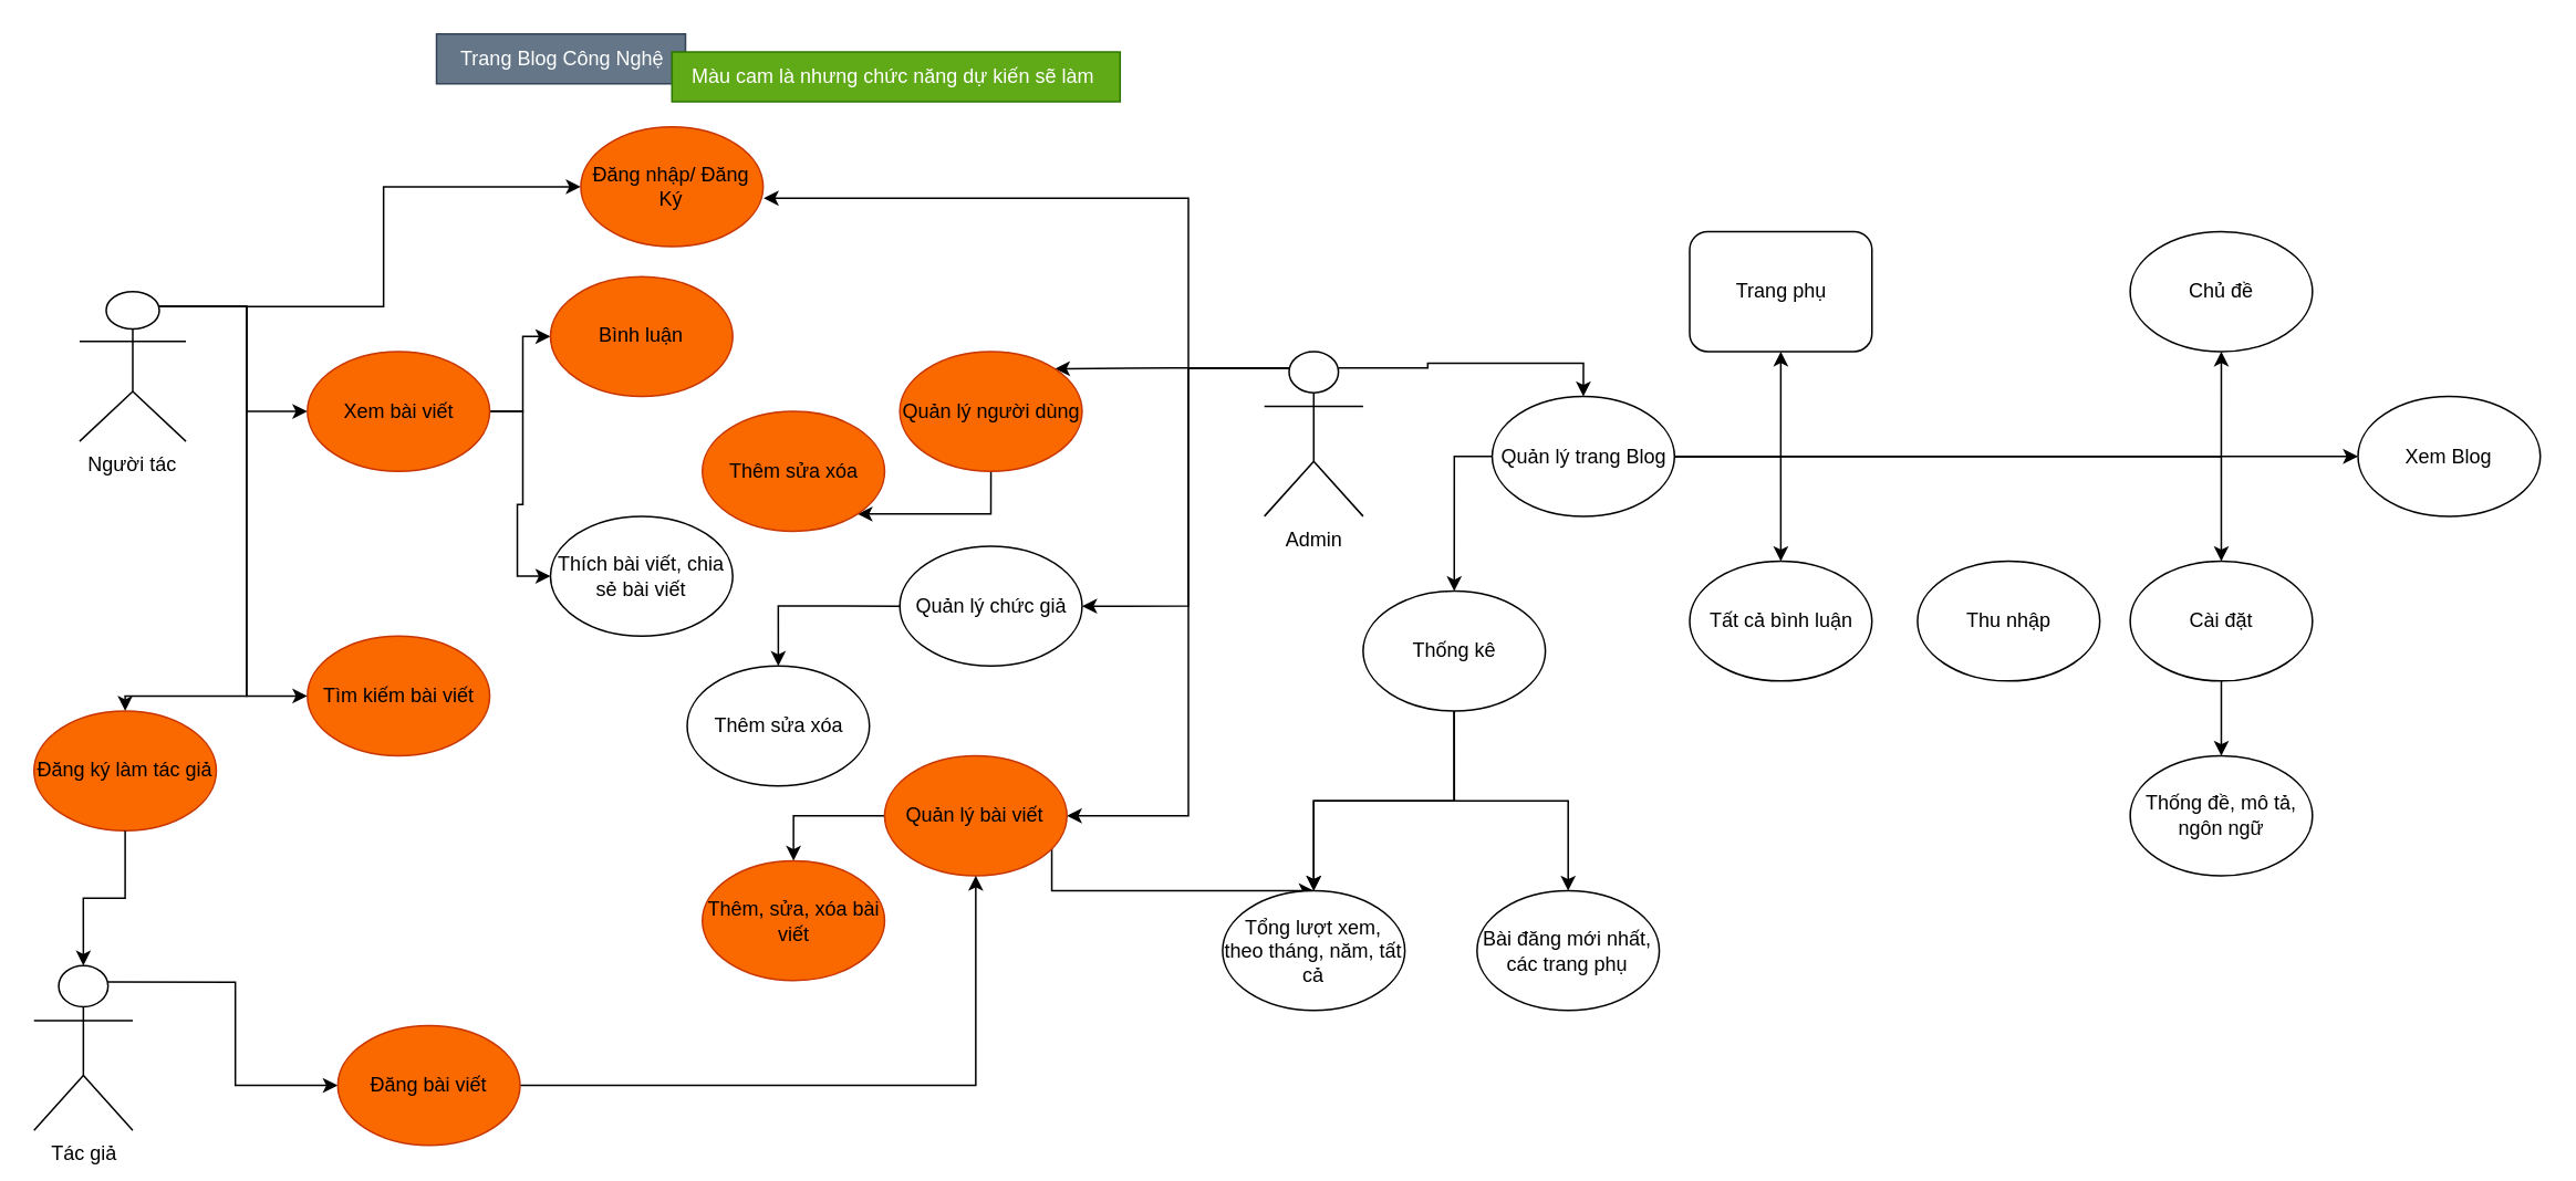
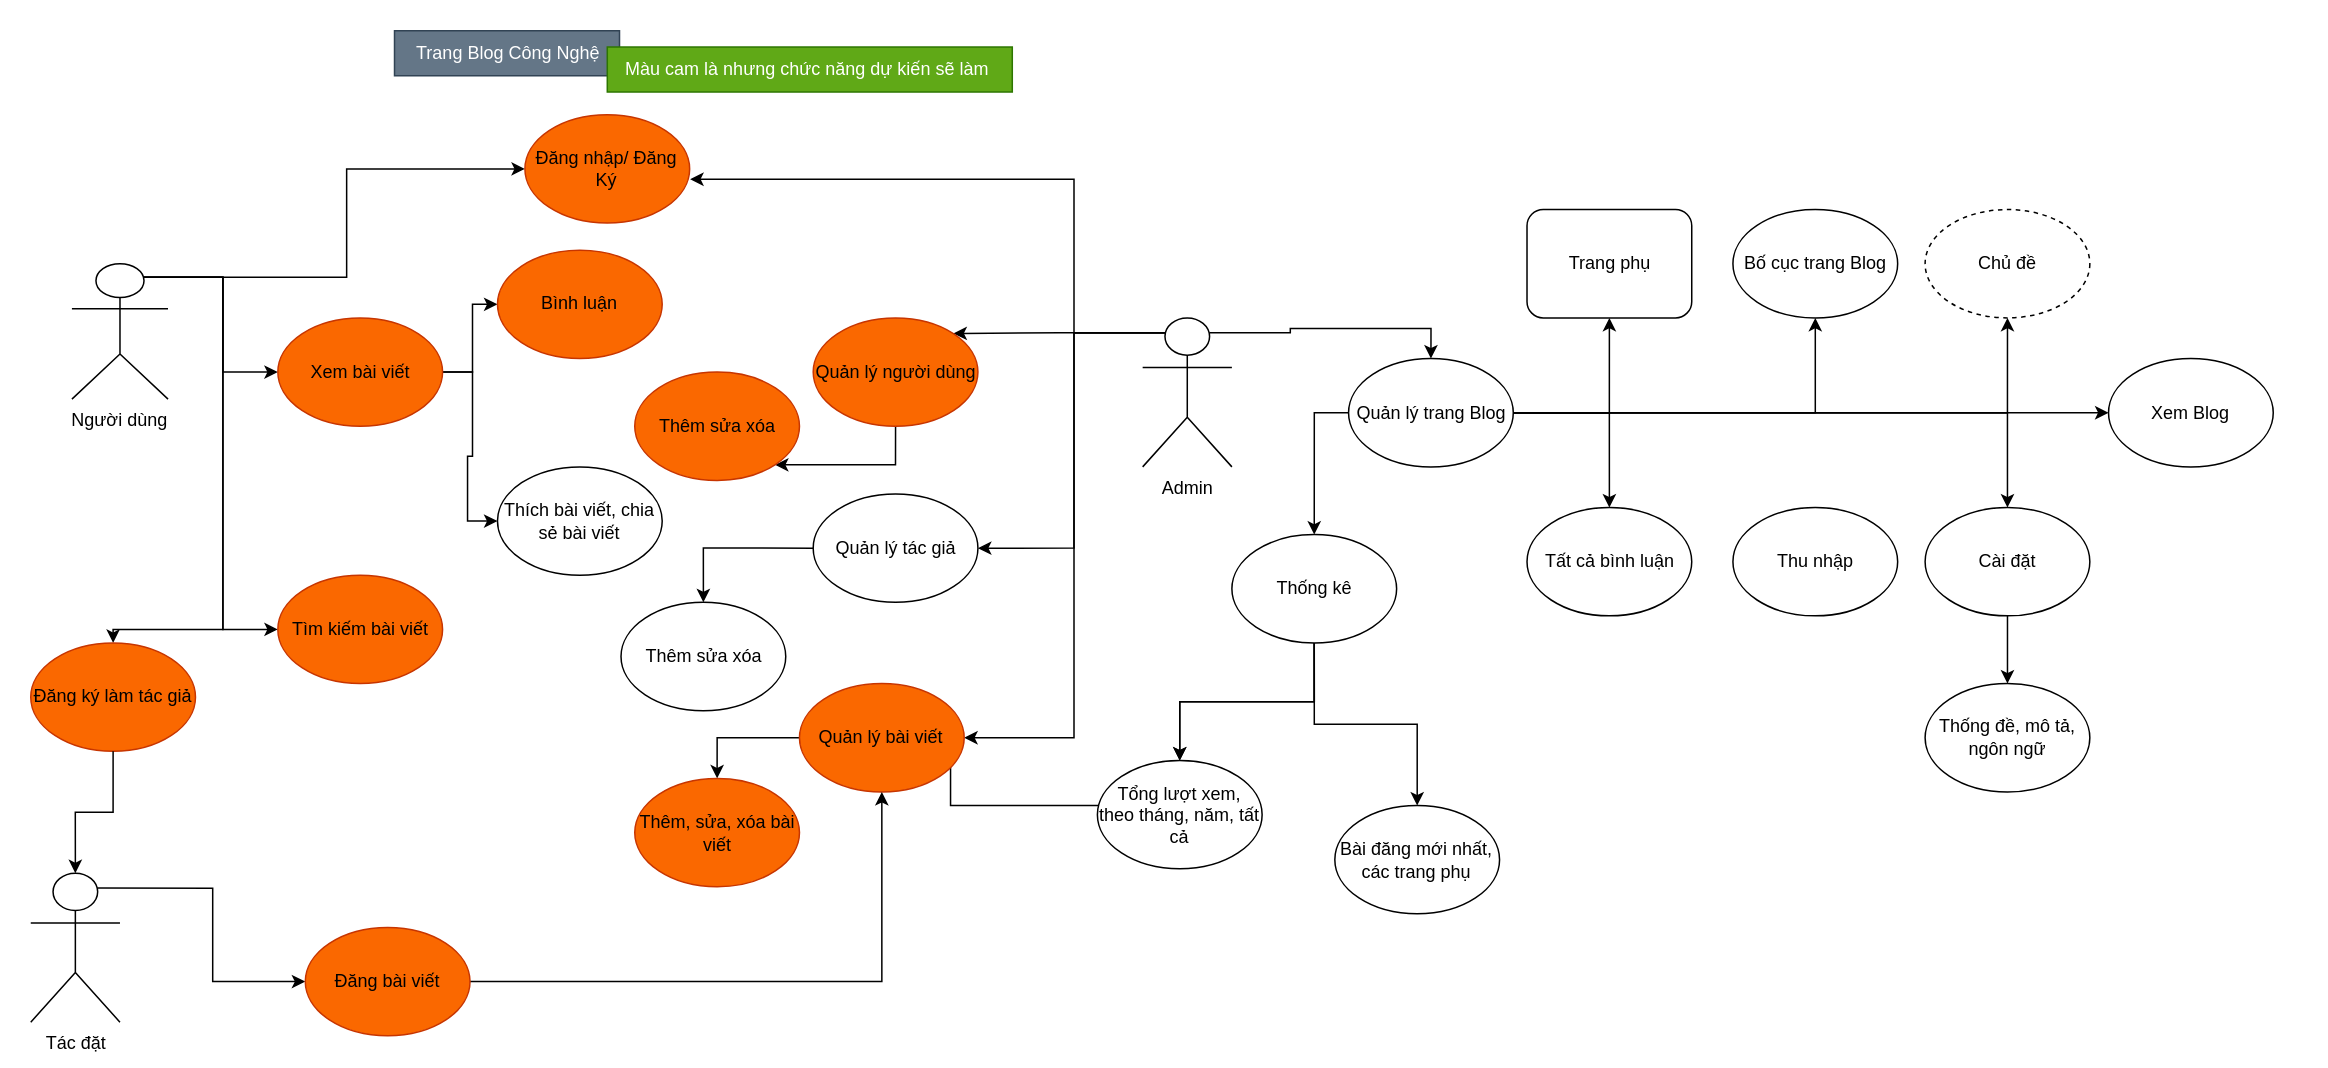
+ <mxCell id="55" value="Bố cục trang Blog" style="ellipse;whiteSpace=wrap;html=1;" parent="2" vertex="1"><mxGeometry x="1134.788" y="119.191" width="109.818" height="72.237" as="geometry" /></mxCell>
- <mxCell id="56" value="Chủ đề" style="ellipse;whiteSpace=wrap;html=1;" parent="2" vertex="1"><mxGeometry x="1262.909" y="119.191" width="109.818" height="72.237" as="geometry" /></mxCell>
+ <mxCell id="56" value="Chủ đề" style="ellipse;whiteSpace=wrap;html=1;dashed=1;" parent="2" vertex="1"><mxGeometry x="1262.909" y="119.191" width="109.818" height="72.237" as="geometry" /></mxCell>
+ <mxCell id="39" style="edgeStyle=orthogonalEdgeStyle;rounded=0;orthogonalLoop=1;jettySize=auto;html=1;exitX=1;exitY=0.5;exitDx=0;exitDy=0;entryX=0.5;entryY=1;entryDx=0;entryDy=0;" parent="2" source="43" target="55" edge="1"><mxGeometry relative="1" as="geometry" /></mxCell>
- <mxCell id="60" value="Xem Blog" style="ellipse;whiteSpace=wrap;html=1;" parent="2" vertex="1"><mxGeometry x="1400.182" y="218.518" width="109.818" height="72.237" as="geometry" /></mxCell>
+ <mxCell id="60" value="Xem Blog" style="ellipse;whiteSpace=wrap;html=1;" parent="2" vertex="1"><mxGeometry x="1385.182" y="218.518" width="109.818" height="72.237" as="geometry" /></mxCell>
- <mxCell id="7" value="Người tác" style="shape=umlActor;verticalLabelPosition=bottom;verticalAlign=top;html=1;outlineConnect=0;" parent="2" vertex="1"><mxGeometry x="27.455" y="155.31" width="64.061" height="90.296" as="geometry" /></mxCell>
+ <mxCell id="7" value="Người dùng" style="shape=umlActor;verticalLabelPosition=bottom;verticalAlign=top;html=1;outlineConnect=0;" parent="2" vertex="1"><mxGeometry x="27.455" y="155.31" width="64.061" height="90.296" as="geometry" /></mxCell>
- <mxCell id="19" value="Quản lý chức giả" style="ellipse;whiteSpace=wrap;html=1;" parent="2" vertex="1"><mxGeometry x="521.636" y="308.814" width="109.818" height="72.237" as="geometry" /></mxCell>
+ <mxCell id="19" value="Quản lý tác giả" style="ellipse;whiteSpace=wrap;html=1;" parent="2" vertex="1"><mxGeometry x="521.636" y="308.814" width="109.818" height="72.237" as="geometry" /></mxCell>
- <mxCell id="50" value="Tổng lượt xem, theo tháng, năm, tất cả" style="ellipse;whiteSpace=wrap;html=1;" parent="2" vertex="1"><mxGeometry x="716.106" y="516.496" width="109.818" height="72.237" as="geometry" /></mxCell>
+ <mxCell id="50" value="Tổng lượt xem, theo tháng, năm, tất cả" style="ellipse;whiteSpace=wrap;html=1;" parent="2" vertex="1"><mxGeometry x="711.106" y="486.496" width="109.818" height="72.237" as="geometry" /></mxCell>
- <mxCell id="14" value="Tác giả" style="shape=umlActor;verticalLabelPosition=bottom;verticalAlign=top;html=1;outlineConnect=0;" parent="2" vertex="1"><mxGeometry y="561.644" width="59.485" height="99.326" as="geometry" /></mxCell>
+ <mxCell id="14" value="Tác đặt" style="shape=umlActor;verticalLabelPosition=bottom;verticalAlign=top;html=1;outlineConnect=0;" parent="2" vertex="1"><mxGeometry y="561.644" width="59.485" height="99.326" as="geometry" /></mxCell>
